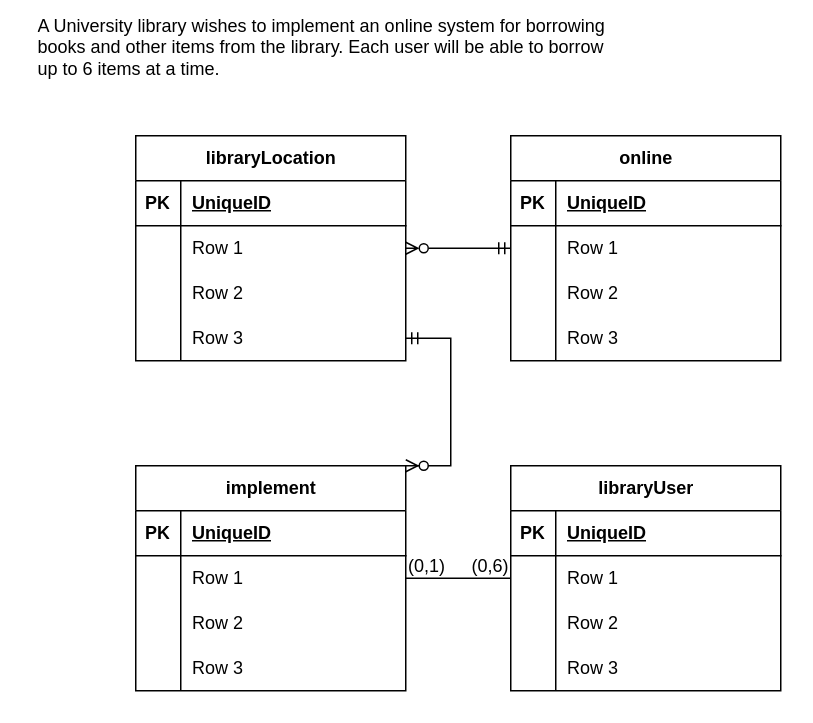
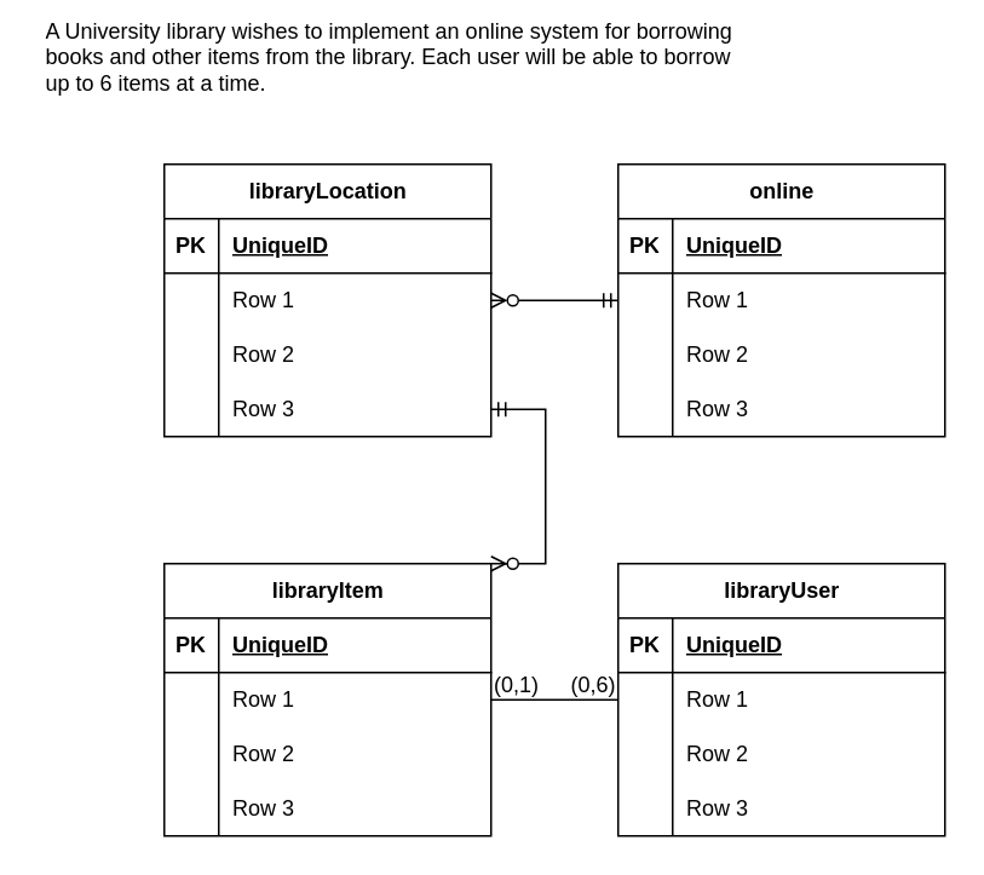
- <mxCell id="2" value="implement" style="shape=table;startSize=30;container=1;collapsible=1;childLayout=tableLayout;fixedRows=1;rowLines=0;fontStyle=1;align=center;resizeLast=1;html=1;" vertex="1" parent="1"><mxGeometry x="90" y="310" width="180" height="150" as="geometry" /></mxCell>
+ <mxCell id="2" value="libraryItem" style="shape=table;startSize=30;container=1;collapsible=1;childLayout=tableLayout;fixedRows=1;rowLines=0;fontStyle=1;align=center;resizeLast=1;html=1;" vertex="1" parent="1"><mxGeometry x="90" y="310" width="180" height="150" as="geometry" /></mxCell>
